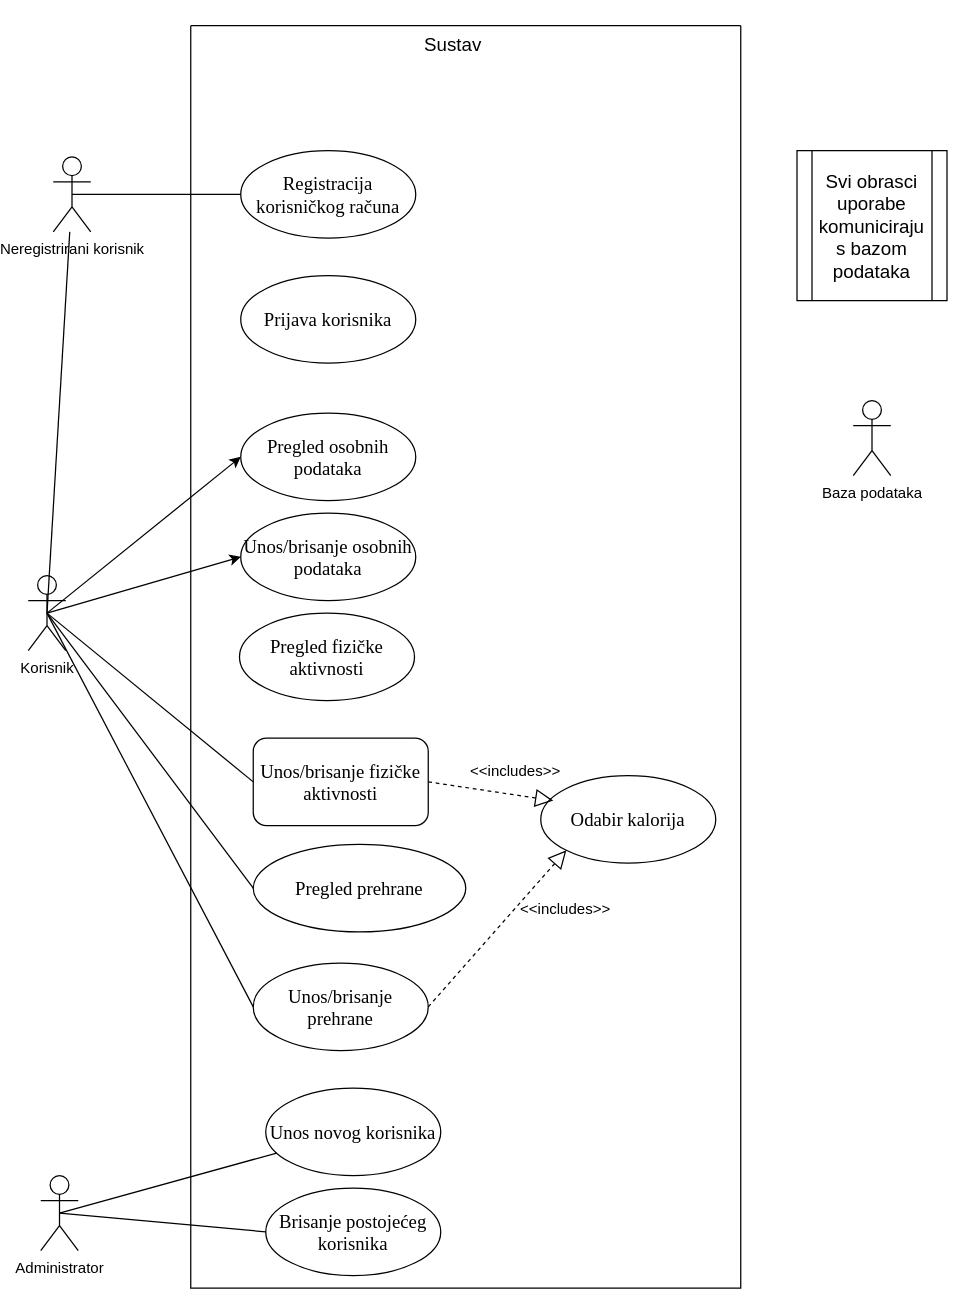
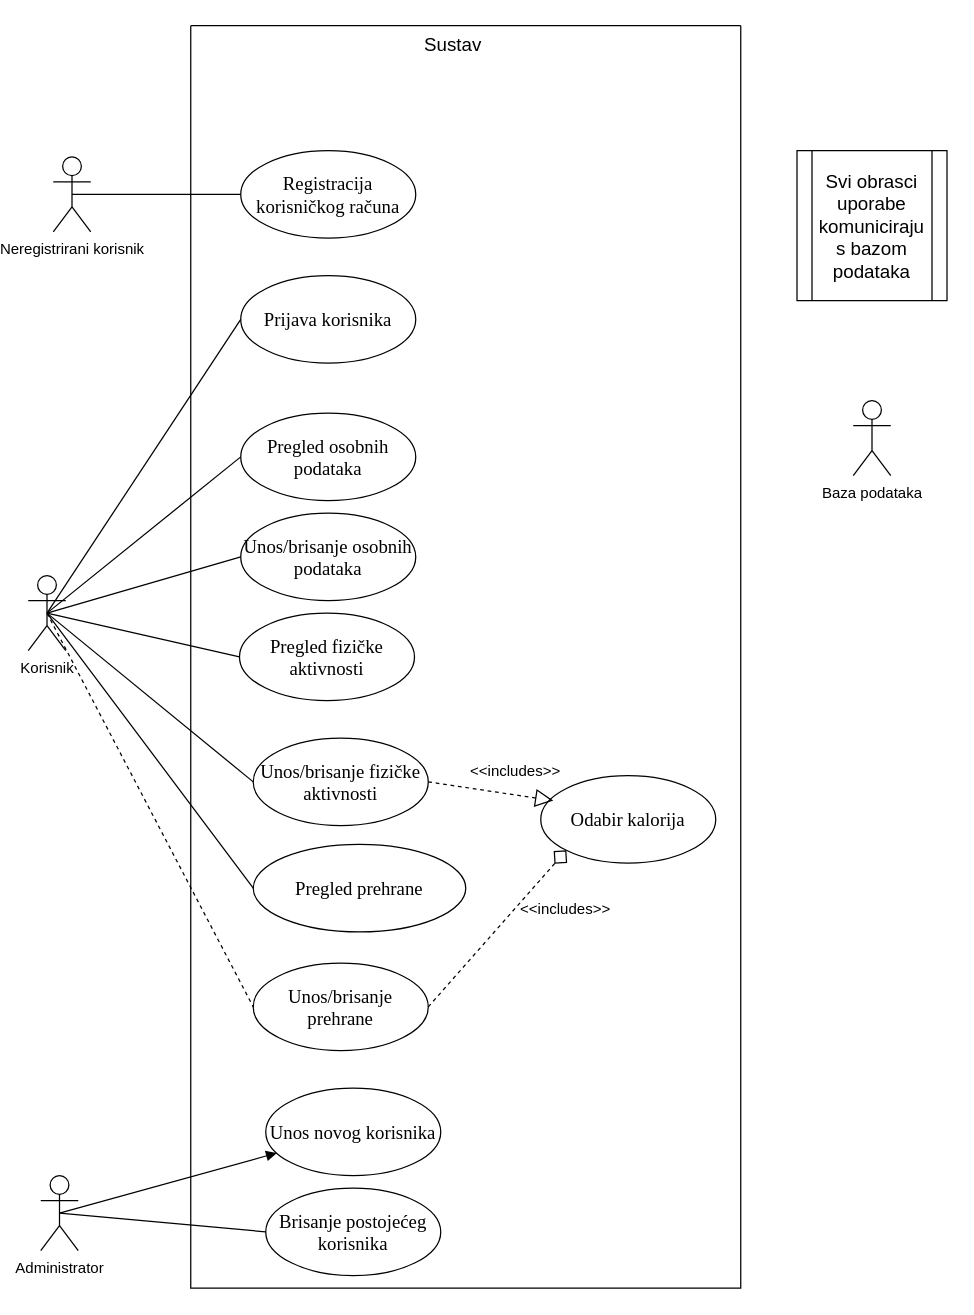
- <mxCell id="32" value="" style="endArrow=none;html=1;rounded=0;fontSize=15;exitX=0.5;exitY=0.5;exitDx=0;exitDy=0;exitPerimeter=0;" edge="1" parent="1" source="2" target="4"><mxGeometry width="50" height="50" relative="1" as="geometry"><mxPoint x="370" y="410" as="sourcePoint" /><mxPoint x="420" y="360" as="targetPoint" /></mxGeometry></mxCell>
+ <mxCell id="32" value="" style="endArrow=none;html=1;rounded=0;fontSize=15;entryX=0;entryY=0.5;entryDx=0;entryDy=0;exitX=0.5;exitY=0.5;exitDx=0;exitDy=0;exitPerimeter=0;" edge="1" parent="1" source="2" target="6"><mxGeometry width="50" height="50" relative="1" as="geometry"><mxPoint x="370" y="410" as="sourcePoint" /><mxPoint x="420" y="360" as="targetPoint" /></mxGeometry></mxCell>
- <mxCell id="30" value="" style="endArrow=classic;html=1;rounded=0;fontSize=15;entryX=0;entryY=0.5;entryDx=0;entryDy=0;exitX=0.5;exitY=0.5;exitDx=0;exitDy=0;exitPerimeter=0;" edge="1" parent="1" source="2" target="8"><mxGeometry width="50" height="50" relative="1" as="geometry"><mxPoint x="80" y="350" as="sourcePoint" /><mxPoint x="380" y="490" as="targetPoint" /></mxGeometry></mxCell>
+ <mxCell id="30" value="" style="endArrow=none;html=1;rounded=0;fontSize=15;entryX=0;entryY=0.5;entryDx=0;entryDy=0;exitX=0.5;exitY=0.5;exitDx=0;exitDy=0;exitPerimeter=0;" edge="1" parent="1" source="2" target="8"><mxGeometry width="50" height="50" relative="1" as="geometry"><mxPoint x="80" y="350" as="sourcePoint" /><mxPoint x="380" y="490" as="targetPoint" /></mxGeometry></mxCell>
- <mxCell id="29" value="" style="endArrow=classic;html=1;rounded=0;fontSize=15;entryX=0;entryY=0.5;entryDx=0;entryDy=0;exitX=0.5;exitY=0.5;exitDx=0;exitDy=0;exitPerimeter=0;" edge="1" parent="1" source="2" target="7"><mxGeometry width="50" height="50" relative="1" as="geometry"><mxPoint x="330" y="640" as="sourcePoint" /><mxPoint x="380" y="590" as="targetPoint" /></mxGeometry></mxCell>
+ <mxCell id="29" value="" style="endArrow=none;html=1;rounded=0;fontSize=15;entryX=0;entryY=0.5;entryDx=0;entryDy=0;exitX=0.5;exitY=0.5;exitDx=0;exitDy=0;exitPerimeter=0;" edge="1" parent="1" source="2" target="7"><mxGeometry width="50" height="50" relative="1" as="geometry"><mxPoint x="330" y="640" as="sourcePoint" /><mxPoint x="380" y="590" as="targetPoint" /></mxGeometry></mxCell>
+ <mxCell id="28" value="" style="endArrow=none;html=1;rounded=0;fontSize=15;entryX=0.5;entryY=0.5;entryDx=0;entryDy=0;entryPerimeter=0;exitX=0;exitY=0.5;exitDx=0;exitDy=0;" edge="1" parent="1" source="11" target="2"><mxGeometry width="50" height="50" relative="1" as="geometry"><mxPoint x="330" y="640" as="sourcePoint" /><mxPoint x="80" y="360" as="targetPoint" /></mxGeometry></mxCell>
- <mxCell id="9" value="&lt;font face=&quot;times new roman&quot;&gt;&lt;span style=&quot;font-size: 15px&quot;&gt;Unos/brisanje fizičke aktivnosti&lt;/span&gt;&lt;/font&gt;" style="whiteSpace=wrap;html=1;fillColor=none;rounded=1;" vertex="1" parent="1"><mxGeometry x="200" y="590" width="140" height="70" as="geometry" /></mxCell>
+ <mxCell id="9" value="&lt;font face=&quot;times new roman&quot;&gt;&lt;span style=&quot;font-size: 15px&quot;&gt;Unos/brisanje fizičke aktivnosti&lt;/span&gt;&lt;/font&gt;" style="ellipse;whiteSpace=wrap;html=1;fillColor=none;" vertex="1" parent="1"><mxGeometry x="200" y="590" width="140" height="70" as="geometry" /></mxCell>
- <mxCell id="25" value="" style="endArrow=none;html=1;rounded=0;fontSize=15;exitX=0.5;exitY=0.5;exitDx=0;exitDy=0;exitPerimeter=0;entryX=0;entryY=0.5;entryDx=0;entryDy=0;" edge="1" parent="1" source="2" target="10"><mxGeometry width="50" height="50" relative="1" as="geometry"><mxPoint x="80" y="410" as="sourcePoint" /><mxPoint x="380" y="740" as="targetPoint" /></mxGeometry></mxCell>
+ <mxCell id="25" value="" style="endArrow=none;html=1;rounded=0;fontSize=15;exitX=0.5;exitY=0.5;exitDx=0;exitDy=0;exitPerimeter=0;entryX=0;entryY=0.5;entryDx=0;entryDy=0;dashed=1;" edge="1" parent="1" source="2" target="10"><mxGeometry width="50" height="50" relative="1" as="geometry"><mxPoint x="80" y="410" as="sourcePoint" /><mxPoint x="380" y="740" as="targetPoint" /></mxGeometry></mxCell>
- <mxCell id="33" value="" style="endArrow=block;dashed=1;endFill=0;endSize=12;html=1;rounded=0;fontSize=15;entryX=0;entryY=1;entryDx=0;entryDy=0;exitX=1;exitY=0.5;exitDx=0;exitDy=0;" edge="1" parent="1" source="10" target="16"><mxGeometry width="160" relative="1" as="geometry"><mxPoint x="300" y="500" as="sourcePoint" /><mxPoint x="460" y="500" as="targetPoint" /></mxGeometry></mxCell>
+ <mxCell id="33" value="" style="endArrow=diamond;dashed=1;endFill=0;endSize=12;html=1;rounded=0;fontSize=15;entryX=0;entryY=1;entryDx=0;entryDy=0;exitX=1;exitY=0.5;exitDx=0;exitDy=0;" edge="1" parent="1" source="10" target="16"><mxGeometry width="160" relative="1" as="geometry"><mxPoint x="300" y="500" as="sourcePoint" /><mxPoint x="460" y="500" as="targetPoint" /></mxGeometry></mxCell>
- <mxCell id="23" value="" style="endArrow=none;html=1;rounded=0;fontSize=15;exitX=0.5;exitY=0.5;exitDx=0;exitDy=0;exitPerimeter=0;" edge="1" parent="1" source="3" target="20"><mxGeometry width="50" height="50" relative="1" as="geometry"><mxPoint x="330" y="780" as="sourcePoint" /><mxPoint x="380" y="730" as="targetPoint" /></mxGeometry></mxCell>
+ <mxCell id="23" value="" style="endArrow=block;html=1;rounded=0;fontSize=15;exitX=0.5;exitY=0.5;exitDx=0;exitDy=0;exitPerimeter=0;" edge="1" parent="1" source="3" target="20"><mxGeometry width="50" height="50" relative="1" as="geometry"><mxPoint x="330" y="780" as="sourcePoint" /><mxPoint x="380" y="730" as="targetPoint" /></mxGeometry></mxCell>
